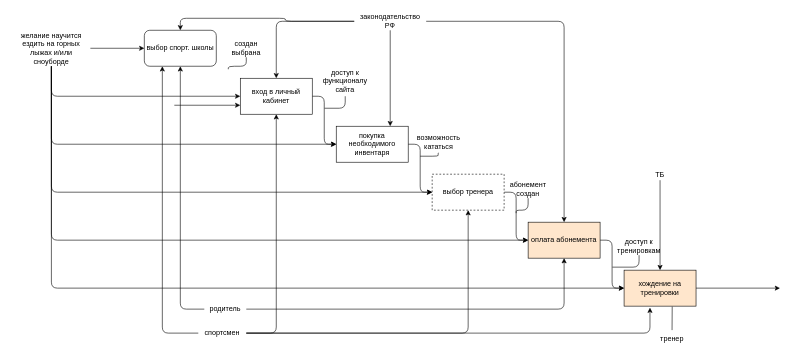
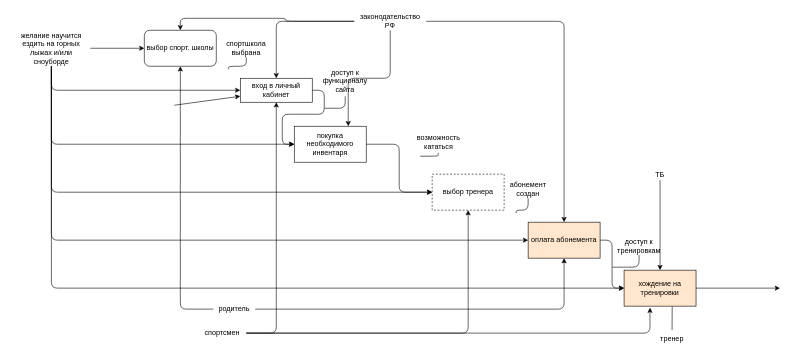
- <mxCell id="37" value="создан выбрана" style="text;html=1;strokeColor=none;fillColor=none;align=center;verticalAlign=middle;whiteSpace=wrap;rounded=0;" parent="1" vertex="1"><mxGeometry x="380" y="65" width="60" height="30" as="geometry" /></mxCell>
+ <mxCell id="37" value="спортшкола выбрана" style="text;html=1;strokeColor=none;fillColor=none;align=center;verticalAlign=middle;whiteSpace=wrap;rounded=0;" parent="1" vertex="1"><mxGeometry x="380" y="65" width="60" height="30" as="geometry" /></mxCell>
- <mxCell id="11" value="вход в личный кабинет" style="rounded=0;whiteSpace=wrap;html=1;" parent="1" vertex="1"><mxGeometry x="400" y="130" width="120" height="60" as="geometry" /></mxCell>
+ <mxCell id="11" value="вход в личный кабинет" style="rounded=0;whiteSpace=wrap;html=1;" parent="1" vertex="1"><mxGeometry x="400" y="130" width="120" height="40" as="geometry" /></mxCell>
- <mxCell id="13" value="покупка необходимого инвентаря" style="rounded=0;whiteSpace=wrap;html=1;" parent="1" vertex="1"><mxGeometry x="560" y="210" width="120" height="60" as="geometry" /></mxCell>
+ <mxCell id="13" value="покупка необходимого инвентаря" style="rounded=0;whiteSpace=wrap;html=1;" parent="1" vertex="1"><mxGeometry x="490" y="210" width="120" height="60" as="geometry" /></mxCell>
- <mxCell id="14" style="edgeStyle=orthogonalEdgeStyle;rounded=1;orthogonalLoop=1;jettySize=auto;html=1;exitX=1;exitY=0.5;exitDx=0;exitDy=0;entryX=0;entryY=0.5;entryDx=0;entryDy=0;" parent="1" source="15" target="17" edge="1"><mxGeometry relative="1" as="geometry" /></mxCell>
- <mxCell id="32" value="родитель" style="text;html=1;strokeColor=none;fillColor=none;align=center;verticalAlign=middle;whiteSpace=wrap;rounded=0;" parent="1" vertex="1"><mxGeometry x="340" y="500" width="70" height="30" as="geometry" /></mxCell>
+ <mxCell id="32" value="родитель" style="text;html=1;strokeColor=none;fillColor=none;align=center;verticalAlign=middle;whiteSpace=wrap;rounded=0;" parent="1" vertex="1"><mxGeometry x="355" y="500" width="70" height="30" as="geometry" /></mxCell>
- <mxCell id="28" style="edgeStyle=orthogonalEdgeStyle;rounded=1;orthogonalLoop=1;jettySize=auto;html=1;exitX=0;exitY=0.5;exitDx=0;exitDy=0;entryX=0.25;entryY=1;entryDx=0;entryDy=0;" parent="1" source="29" target="2" edge="1"><mxGeometry relative="1" as="geometry" /></mxCell>
